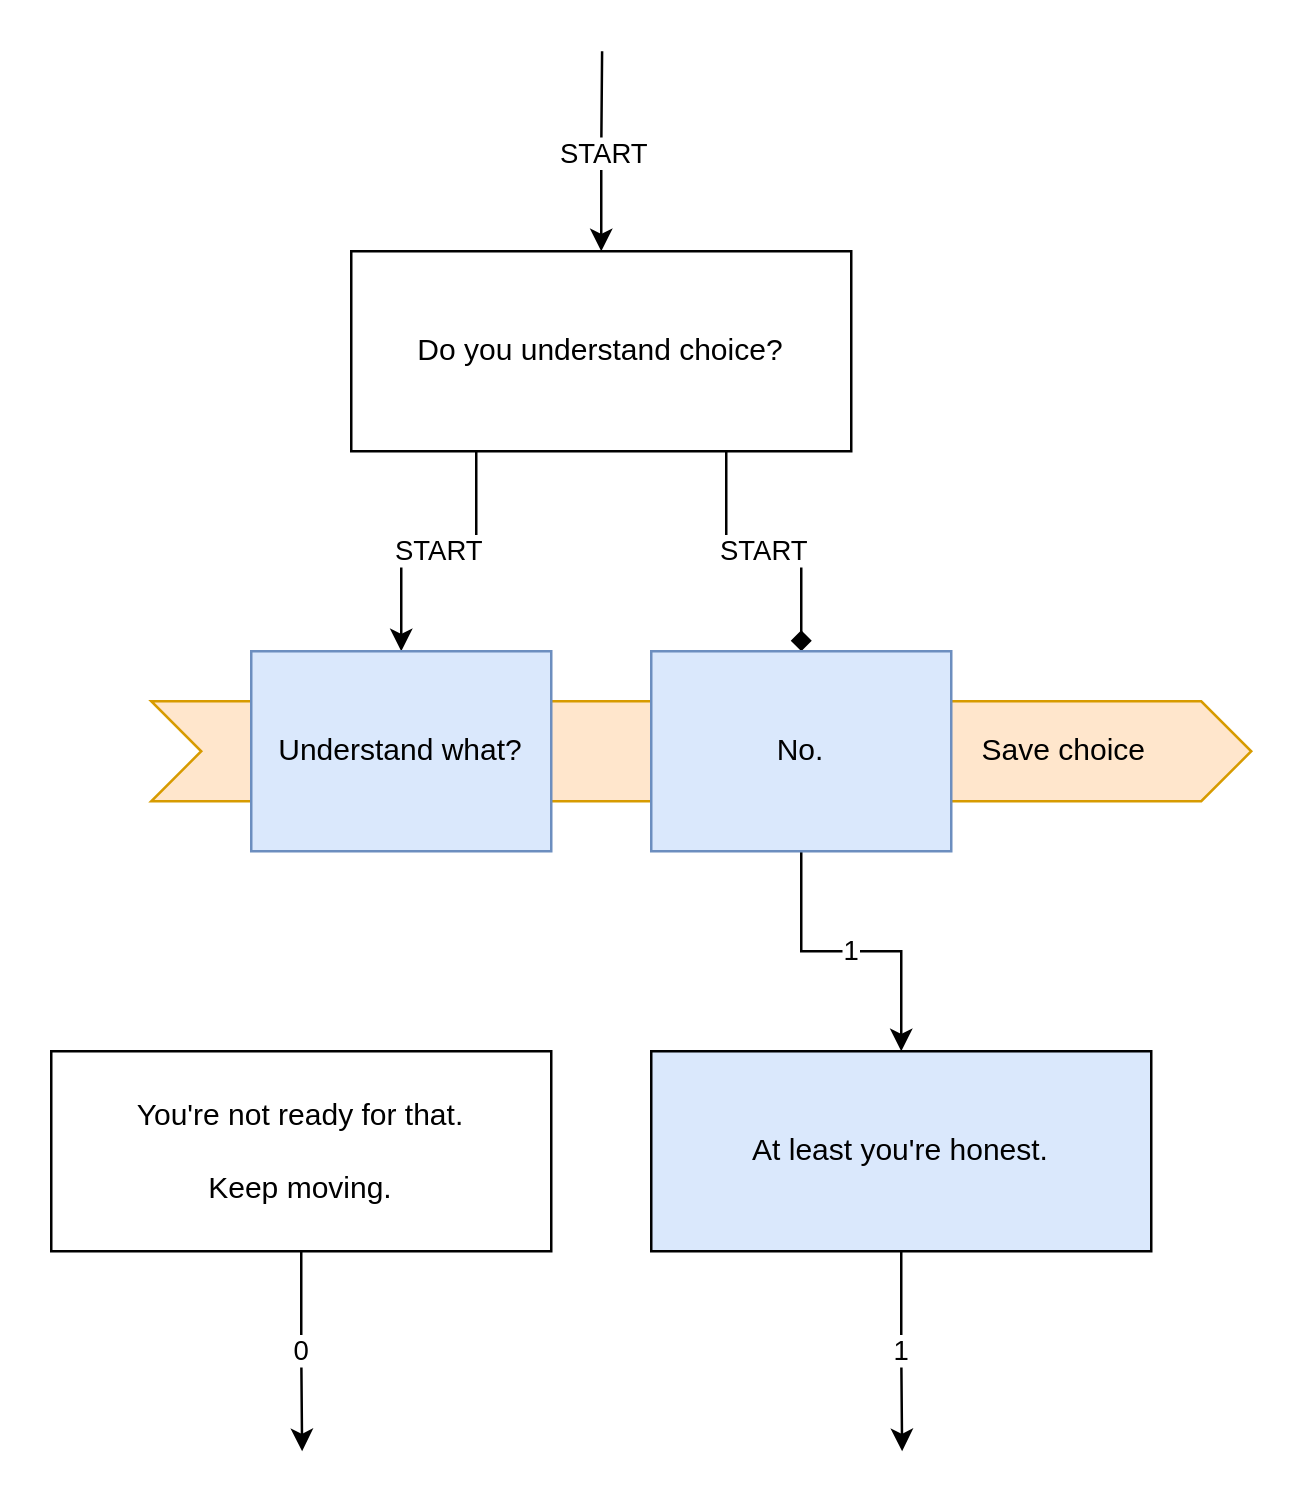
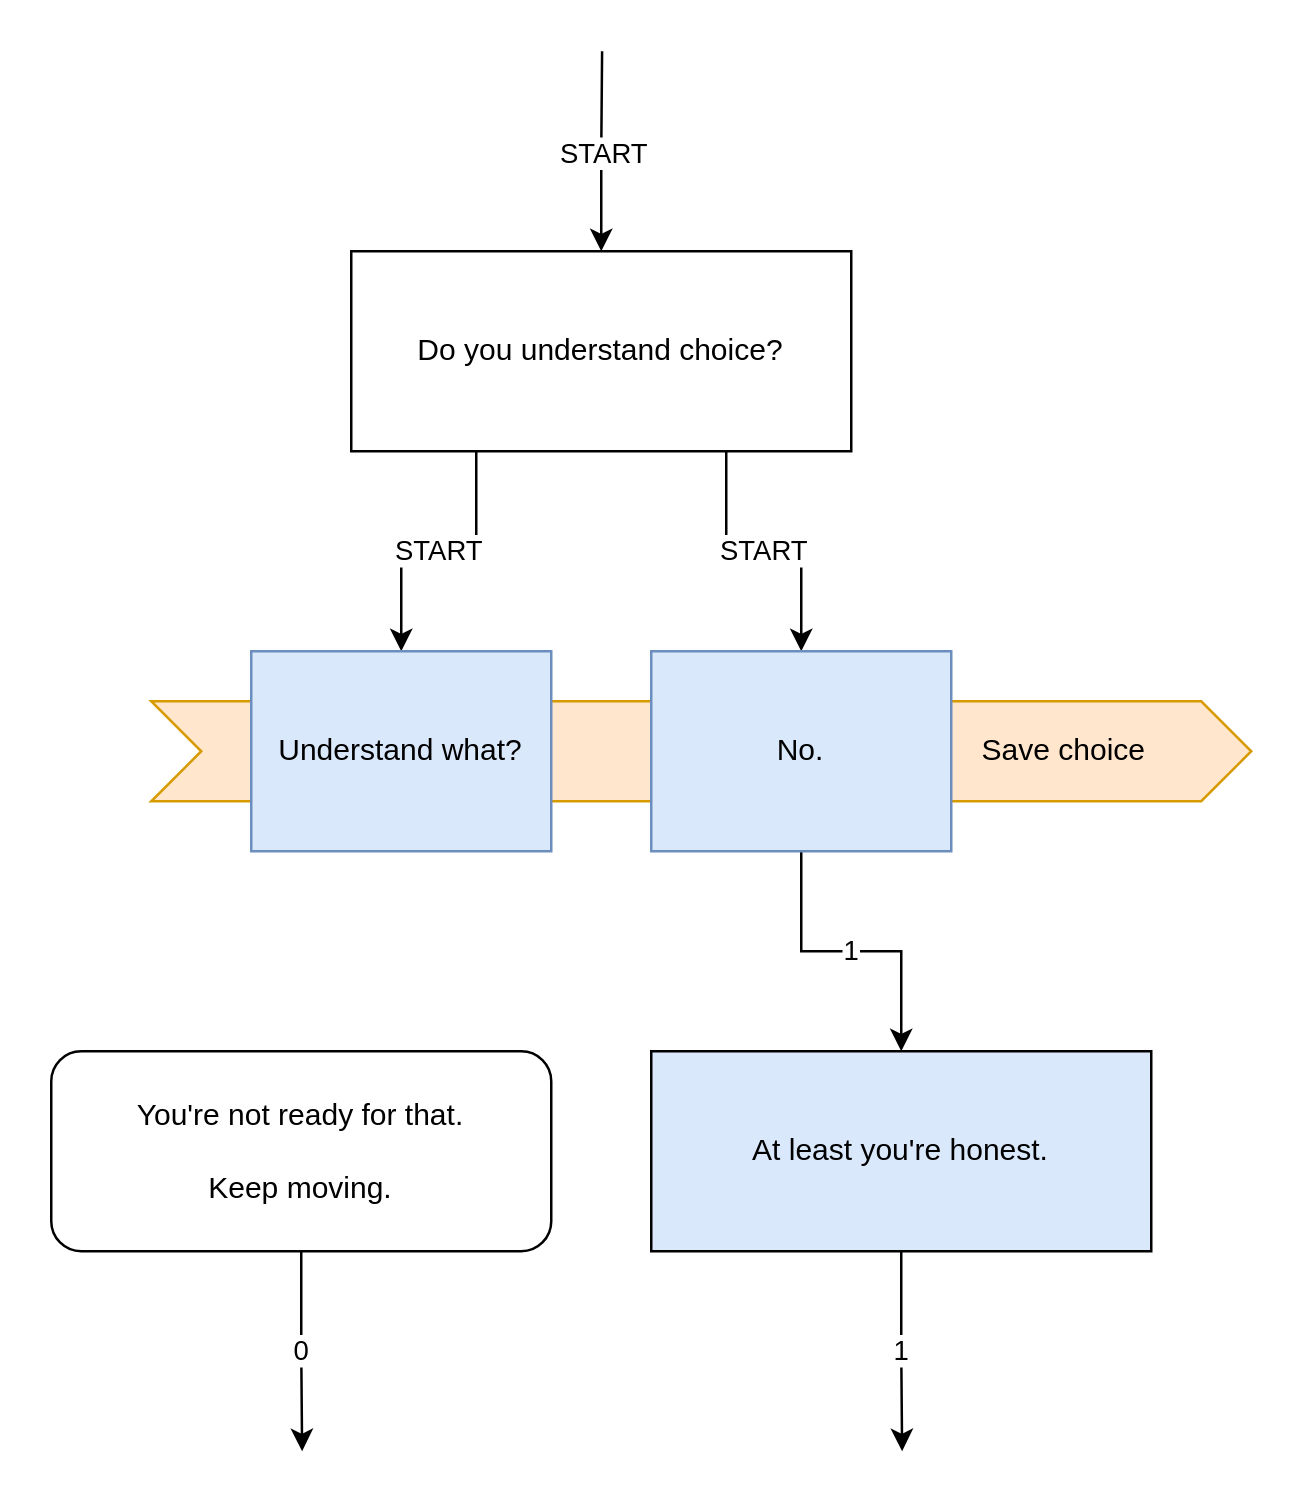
- <mxCell id="4" value="START" style="edgeStyle=orthogonalEdgeStyle;rounded=0;orthogonalLoop=1;jettySize=auto;html=1;exitX=0.75;exitY=1;exitDx=0;exitDy=0;entryX=0.5;entryY=0;entryDx=0;entryDy=0;endArrow=diamond;" parent="1" source="6" target="9" edge="1"><mxGeometry relative="1" as="geometry" /></mxCell>
+ <mxCell id="4" value="START" style="edgeStyle=orthogonalEdgeStyle;rounded=0;orthogonalLoop=1;jettySize=auto;html=1;exitX=0.75;exitY=1;exitDx=0;exitDy=0;entryX=0.5;entryY=0;entryDx=0;entryDy=0;" parent="1" source="6" target="9" edge="1"><mxGeometry relative="1" as="geometry" /></mxCell>
- <mxCell id="11" value="You're not ready for that.&lt;br&gt;&lt;br&gt;Keep moving." style="rounded=0;whiteSpace=wrap;html=1;" parent="1" vertex="1"><mxGeometry x="20" y="420" width="200" height="80" as="geometry" /></mxCell>
+ <mxCell id="11" value="You're not ready for that.&lt;br&gt;&lt;br&gt;Keep moving." style="whiteSpace=wrap;html=1;rounded=1;" parent="1" vertex="1"><mxGeometry x="20" y="420" width="200" height="80" as="geometry" /></mxCell>
